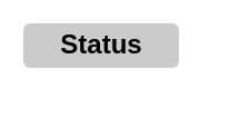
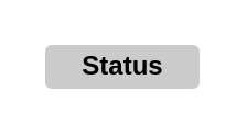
- <mxCell id="2" value="&lt;font color=&quot;#000000&quot;&gt;Status&lt;/font&gt;" style="dashed=0;html=1;rounded=1;fontSize=12;align=center;fontStyle=1;strokeWidth=2;fontColor=#42526E;fillColor=#CCCBCB;strokeColor=none;" vertex="1" parent="1"><mxGeometry x="10" y="10" width="70" height="20" as="geometry" /></mxCell>
+ <mxCell id="2" value="&lt;font color=&quot;#000000&quot;&gt;Status&lt;/font&gt;" style="dashed=0;html=1;rounded=1;fontSize=12;align=center;fontStyle=1;strokeWidth=2;fontColor=#42526E;fillColor=#CCCBCB;strokeColor=none;" vertex="1" parent="1"><mxGeometry x="20" y="20" width="70" height="20" as="geometry" /></mxCell>
